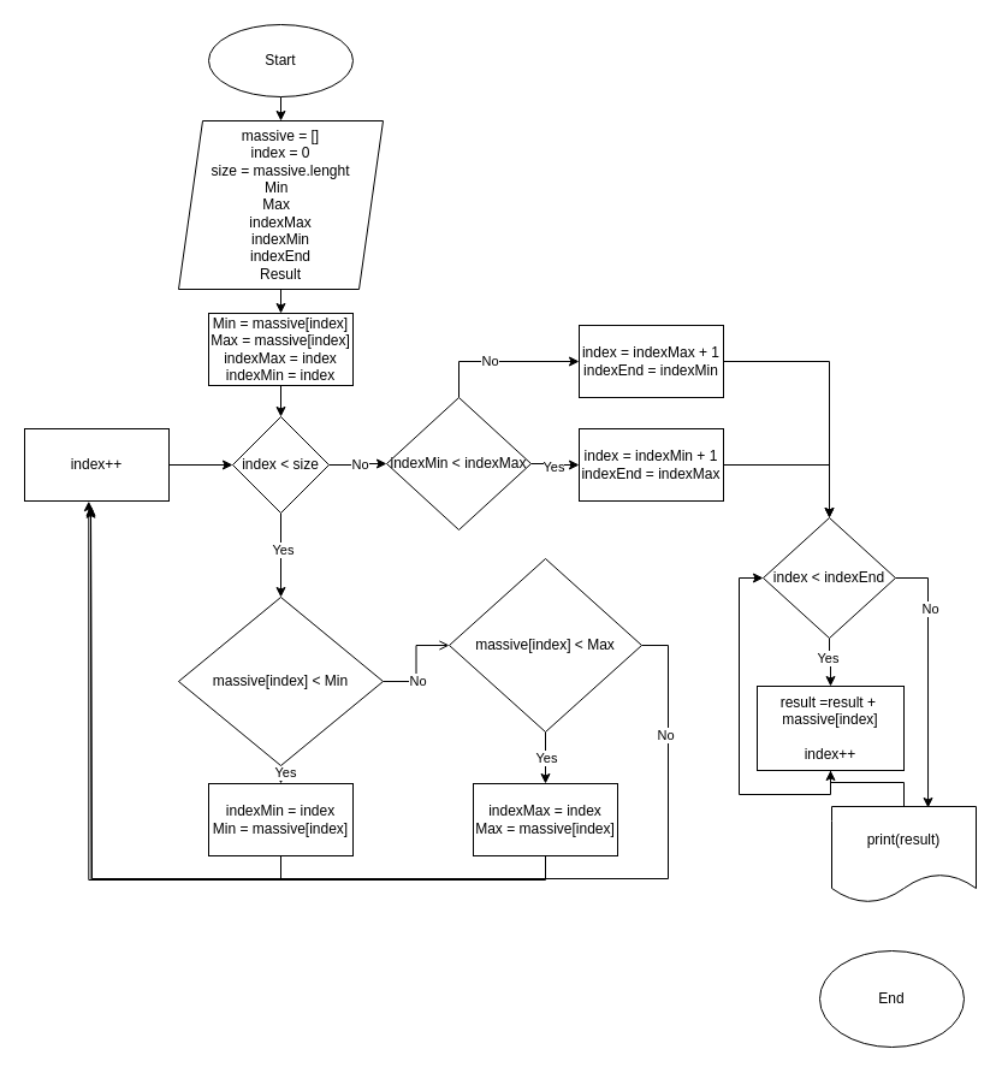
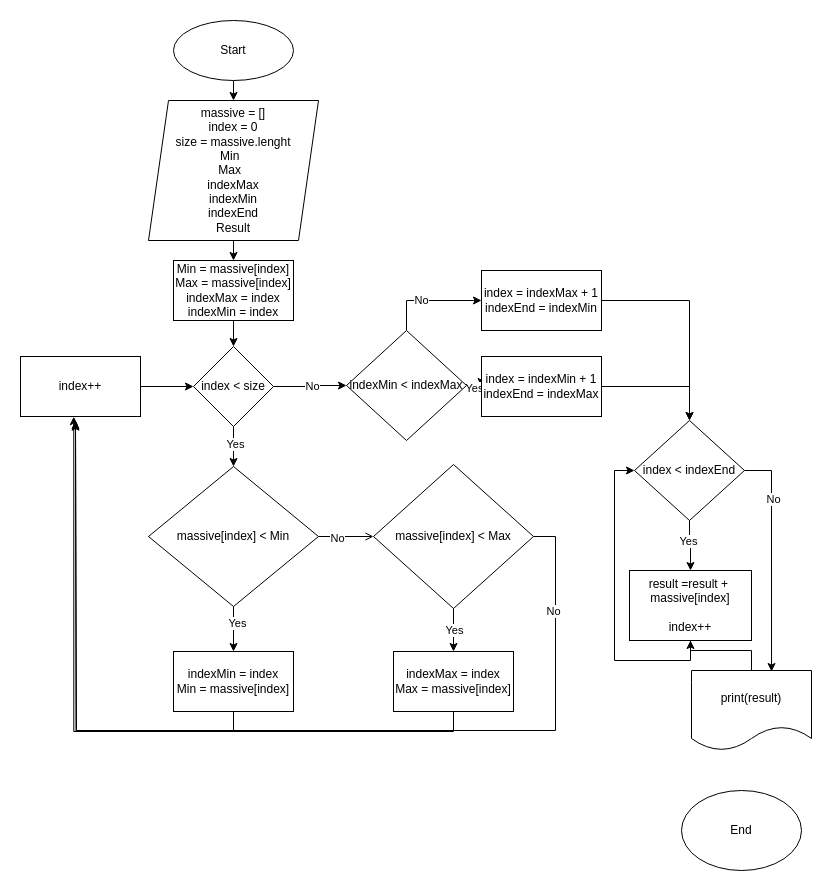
- <mxCell id="33" value="indexMin &amp;lt; indexMax" style="rhombus;whiteSpace=wrap;html=1;" vertex="1" parent="1"><mxGeometry x="321" y="330" width="120" height="110" as="geometry" /></mxCell>
+ <mxCell id="33" value="indexMin &amp;lt; indexMax" style="rhombus;whiteSpace=wrap;html=1;" vertex="1" parent="1"><mxGeometry x="346" y="330" width="120" height="110" as="geometry" /></mxCell>
- <mxCell id="42" value="index &amp;lt; indexEnd" style="rhombus;whiteSpace=wrap;html=1;" vertex="1" parent="1"><mxGeometry x="634" y="430" width="110" height="100" as="geometry" /></mxCell>
+ <mxCell id="42" value="index &amp;lt; indexEnd" style="rhombus;whiteSpace=wrap;html=1;" vertex="1" parent="1"><mxGeometry x="634" y="420" width="110" height="100" as="geometry" /></mxCell>
- <mxCell id="15" value="massive[index] &amp;lt; Min" style="rhombus;whiteSpace=wrap;html=1;" vertex="1" parent="1"><mxGeometry x="148" y="496" width="170" height="140" as="geometry" /></mxCell>
+ <mxCell id="15" value="massive[index] &amp;lt; Min" style="rhombus;whiteSpace=wrap;html=1;" vertex="1" parent="1"><mxGeometry x="148" y="466" width="170" height="140" as="geometry" /></mxCell>
